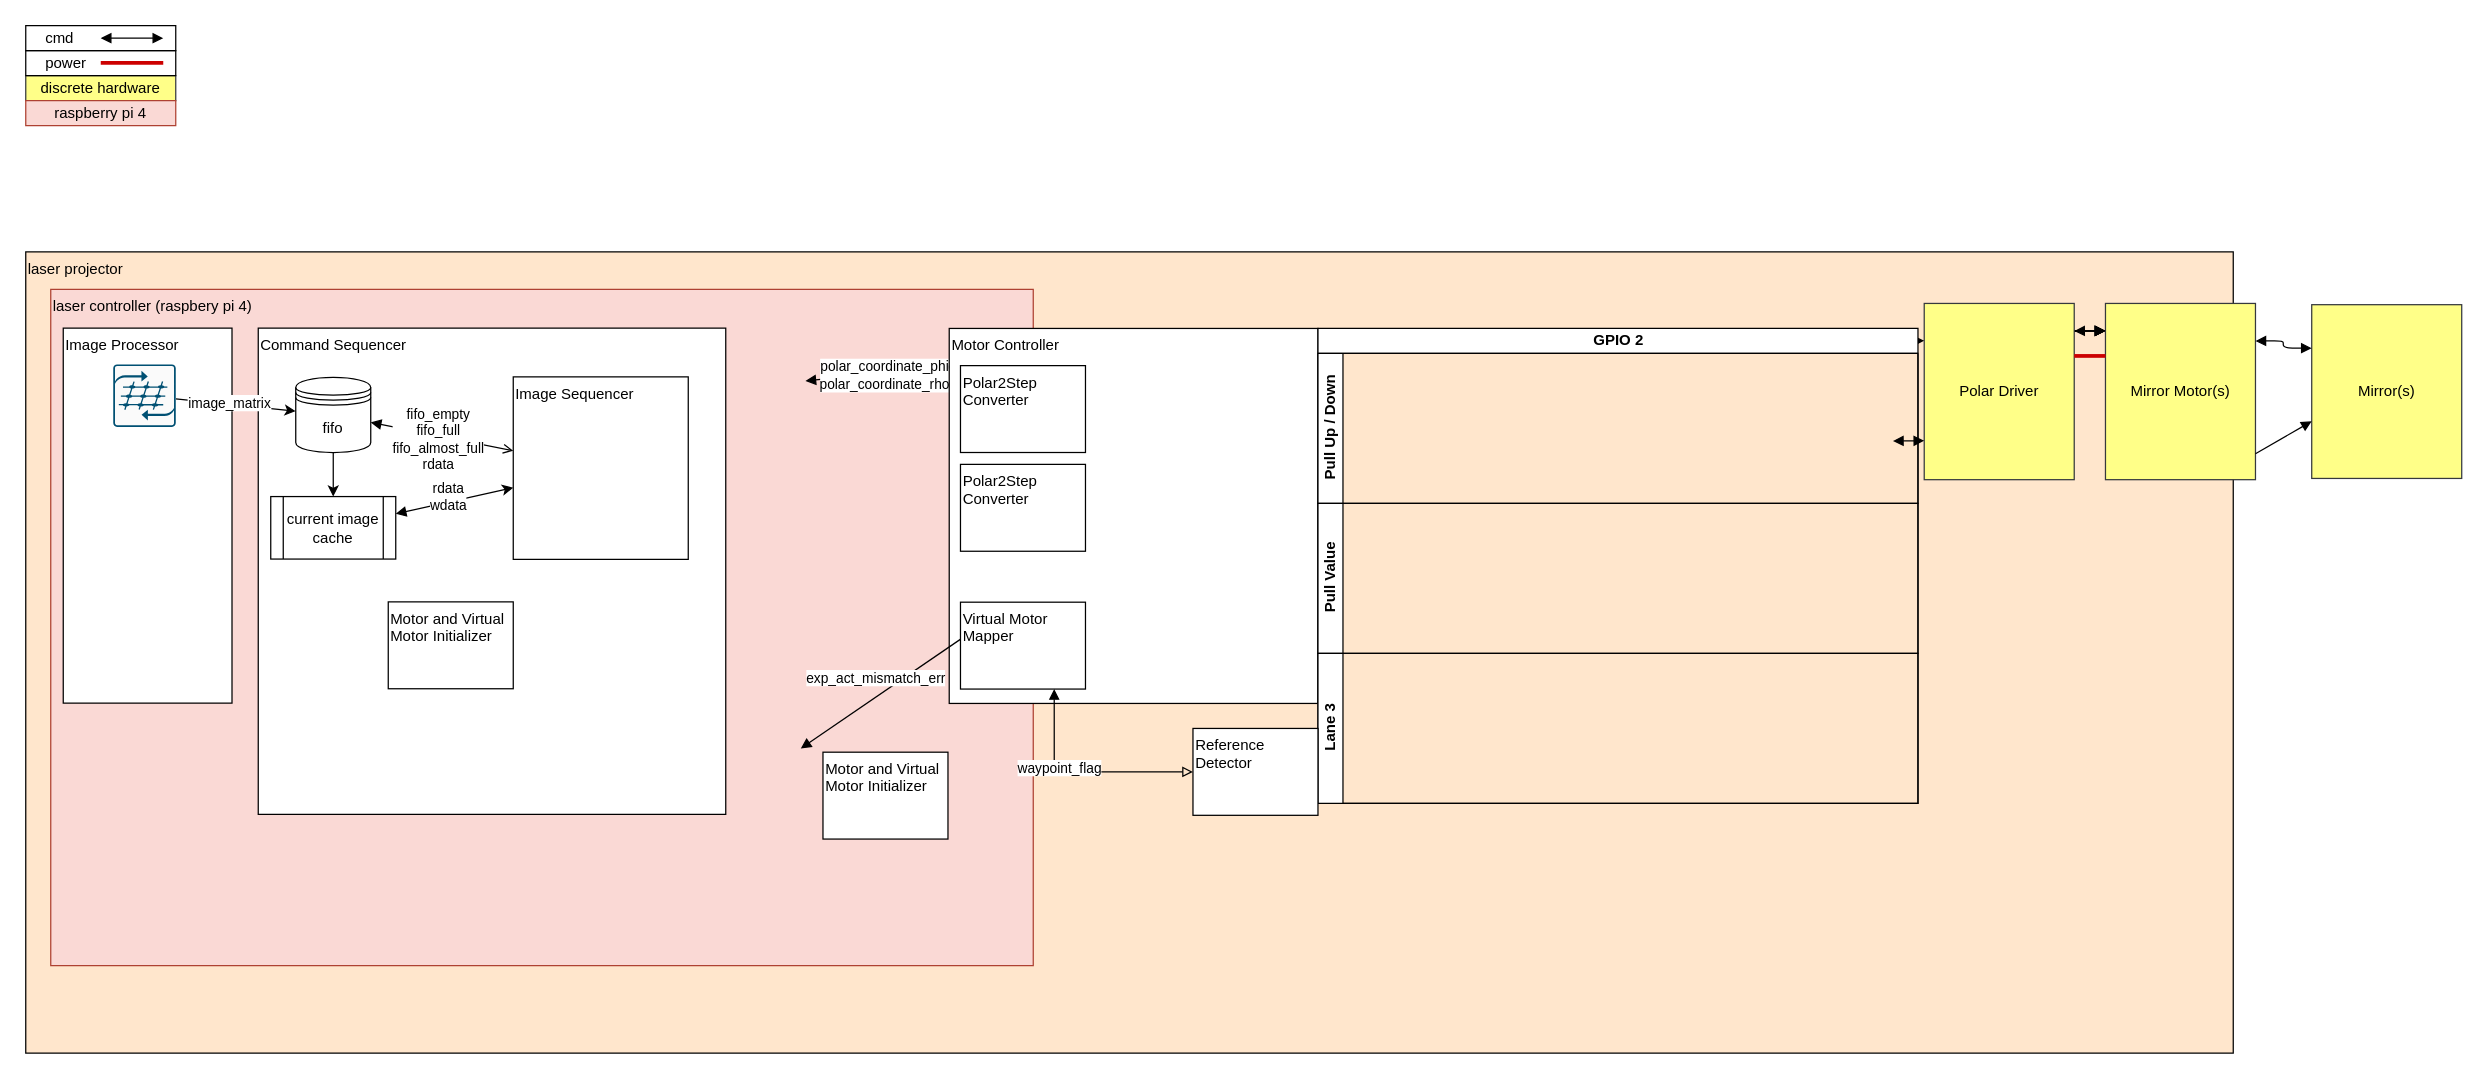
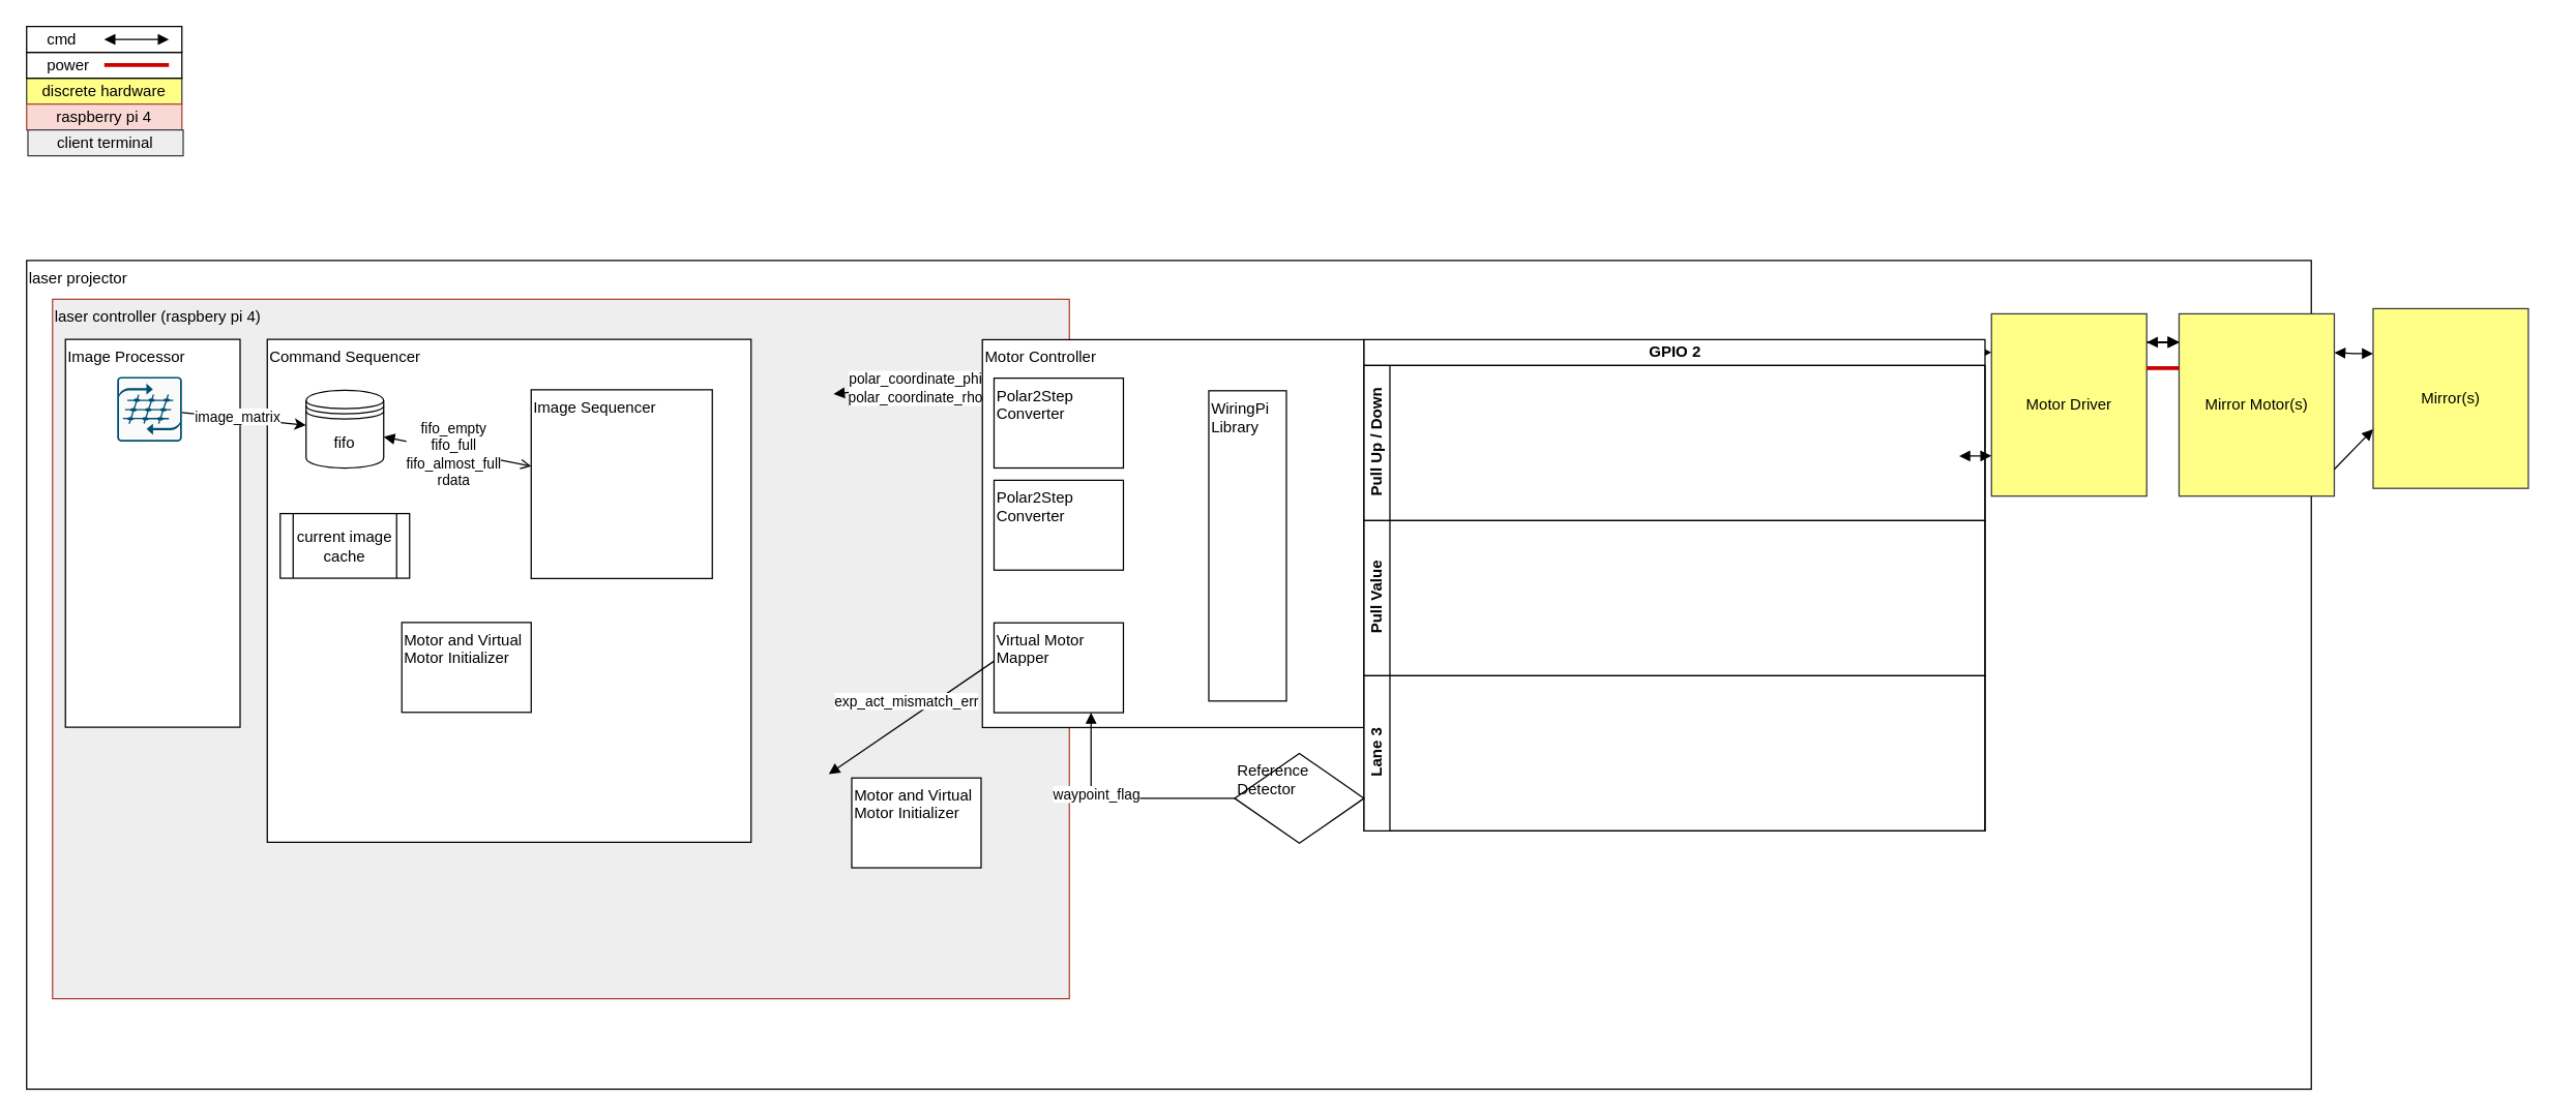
+ <mxCell id="29" value="client terminal" style="rounded=0;whiteSpace=wrap;html=1;fillColor=#eeeeee;strokeColor=#36393d;" parent="1" vertex="1"><mxGeometry x="21" y="100" width="120" height="20" as="geometry" /></mxCell>
- <mxCell id="2" value="laser projector" style="rounded=0;whiteSpace=wrap;html=1;align=left;verticalAlign=top;fillColor=#ffe6cc;" parent="1" vertex="1"><mxGeometry x="20" y="201" width="1766" height="641" as="geometry" /></mxCell>
+ <mxCell id="2" value="laser projector" style="rounded=0;whiteSpace=wrap;html=1;align=left;verticalAlign=top;" parent="1" vertex="1"><mxGeometry x="20" y="201" width="1766" height="641" as="geometry" /></mxCell>
- <mxCell id="3" value="laser controller (raspbery pi 4)" style="rounded=0;whiteSpace=wrap;html=1;fillColor=#fad9d5;strokeColor=#ae4132;align=left;verticalAlign=top;" parent="1" vertex="1"><mxGeometry x="40" y="231" width="786" height="541" as="geometry" /></mxCell>
+ <mxCell id="3" value="laser controller (raspbery pi 4)" style="rounded=0;whiteSpace=wrap;html=1;fillColor=#eeeeee;strokeColor=#ae4132;align=left;verticalAlign=top;" parent="1" vertex="1"><mxGeometry x="40" y="231" width="786" height="541" as="geometry" /></mxCell>
- <mxCell id="13" value="Polar Driver" style="rounded=0;whiteSpace=wrap;html=1;fillColor=#ffff88;strokeColor=#36393d;" parent="1" vertex="1"><mxGeometry x="1538.78" y="242.25" width="120" height="141" as="geometry" /></mxCell>
+ <mxCell id="13" value="Motor Driver" style="rounded=0;whiteSpace=wrap;html=1;fillColor=#ffff88;strokeColor=#36393d;" parent="1" vertex="1"><mxGeometry x="1538.78" y="242.25" width="120" height="141" as="geometry" /></mxCell>
- <mxCell id="4" value="Mirror(s)" style="rounded=0;whiteSpace=wrap;html=1;fillColor=#ffff88;strokeColor=#36393d;" parent="1" vertex="1"><mxGeometry x="1848.78" y="243.25" width="120" height="139" as="geometry" /></mxCell>
+ <mxCell id="4" value="Mirror(s)" style="rounded=0;whiteSpace=wrap;html=1;fillColor=#ffff88;strokeColor=#36393d;" parent="1" vertex="1"><mxGeometry x="1833.78" y="238.25" width="120" height="139" as="geometry" /></mxCell>
- <mxCell id="40" value="" style="edgeStyle=none;html=1;" edge="1" parent="1" source="43" target="49"><mxGeometry relative="1" as="geometry" /></mxCell>
- <mxCell id="51" value="" style="edgeStyle=none;html=1;startArrow=block;startFill=1;" edge="1" parent="1" source="49" target="50"><mxGeometry relative="1" as="geometry"><mxPoint x="290" y="396.5" as="sourcePoint" /><mxPoint x="404" y="419.5" as="targetPoint" /></mxGeometry></mxCell>
- <mxCell id="52" value="&lt;div&gt;rdata&lt;/div&gt;&lt;div&gt;wdata&lt;/div&gt;" style="edgeLabel;html=1;align=center;verticalAlign=middle;resizable=0;points=[];" vertex="1" connectable="0" parent="51"><mxGeometry x="0.245" y="1" relative="1" as="geometry"><mxPoint x="-17" as="offset" /></mxGeometry></mxCell>
+ <mxCell id="30" value="WiringPi Library" style="rounded=0;whiteSpace=wrap;html=1;verticalAlign=top;align=left;" vertex="1" parent="1"><mxGeometry x="933.78" y="301.75" width="60" height="240" as="geometry" /></mxCell>
- <mxCell id="37" style="edgeStyle=orthogonalEdgeStyle;html=1;entryX=0;entryY=0.5;entryDx=0;entryDy=0;startArrow=block;startFill=1;endArrow=block;endFill=0;exitX=0.75;exitY=1;exitDx=0;exitDy=0;rounded=0;curved=0;" edge="1" parent="1" source="35" target="36"><mxGeometry relative="1" as="geometry"><mxPoint x="461.28" y="376.05" as="sourcePoint" /><mxPoint x="436.28" y="376.29" as="targetPoint" /></mxGeometry></mxCell>
+ <mxCell id="37" style="edgeStyle=orthogonalEdgeStyle;html=1;entryX=0;entryY=0.5;entryDx=0;entryDy=0;startArrow=block;startFill=1;endArrow=none;endFill=0;exitX=0.75;exitY=1;exitDx=0;exitDy=0;rounded=0;curved=0;" edge="1" parent="1" source="35" target="36"><mxGeometry relative="1" as="geometry"><mxPoint x="461.28" y="376.05" as="sourcePoint" /><mxPoint x="436.28" y="376.29" as="targetPoint" /></mxGeometry></mxCell>
- <mxCell id="36" value="Reference Detector" style="rounded=0;whiteSpace=wrap;html=1;verticalAlign=top;align=left;" vertex="1" parent="1"><mxGeometry x="953.78" y="582.25" width="100" height="69.5" as="geometry" /></mxCell>
+ <mxCell id="36" value="Reference Detector" style="rhombus;whiteSpace=wrap;html=1;verticalAlign=top;align=left;" vertex="1" parent="1"><mxGeometry x="953.78" y="582.25" width="100" height="69.5" as="geometry" /></mxCell>
